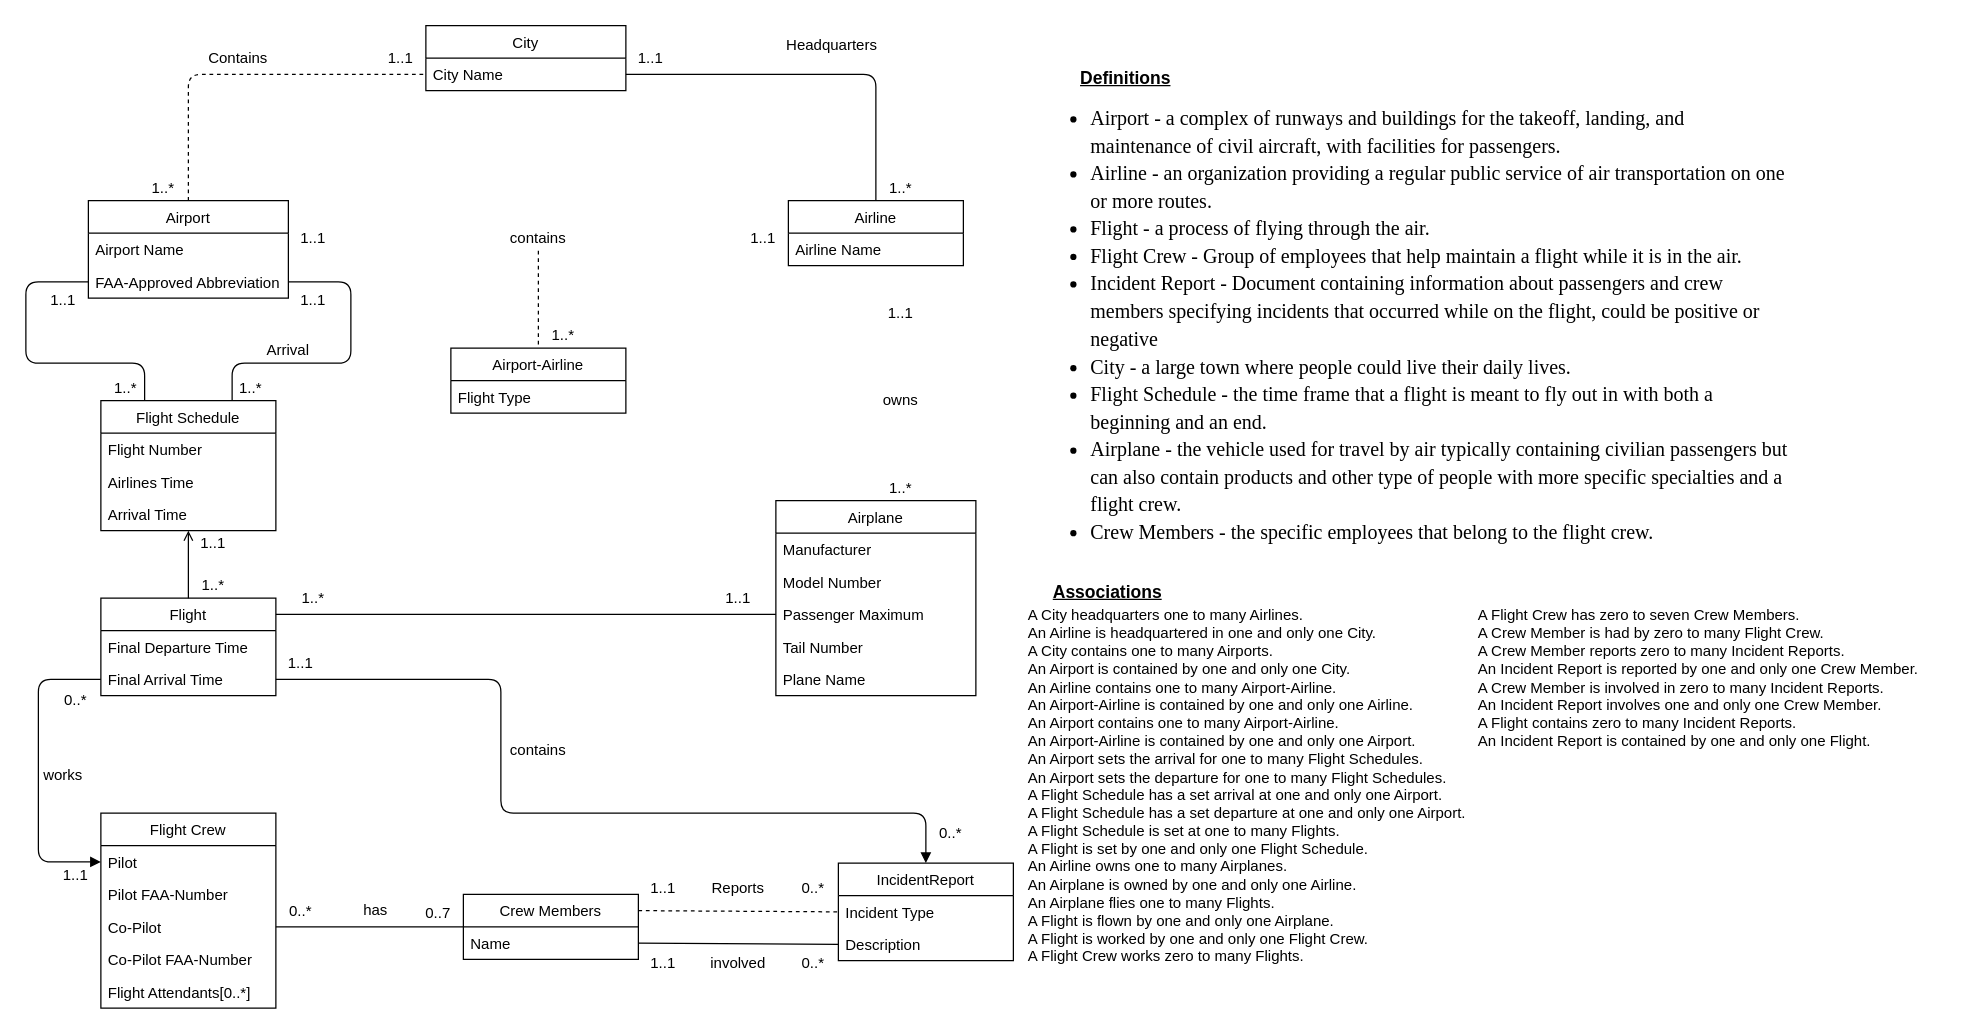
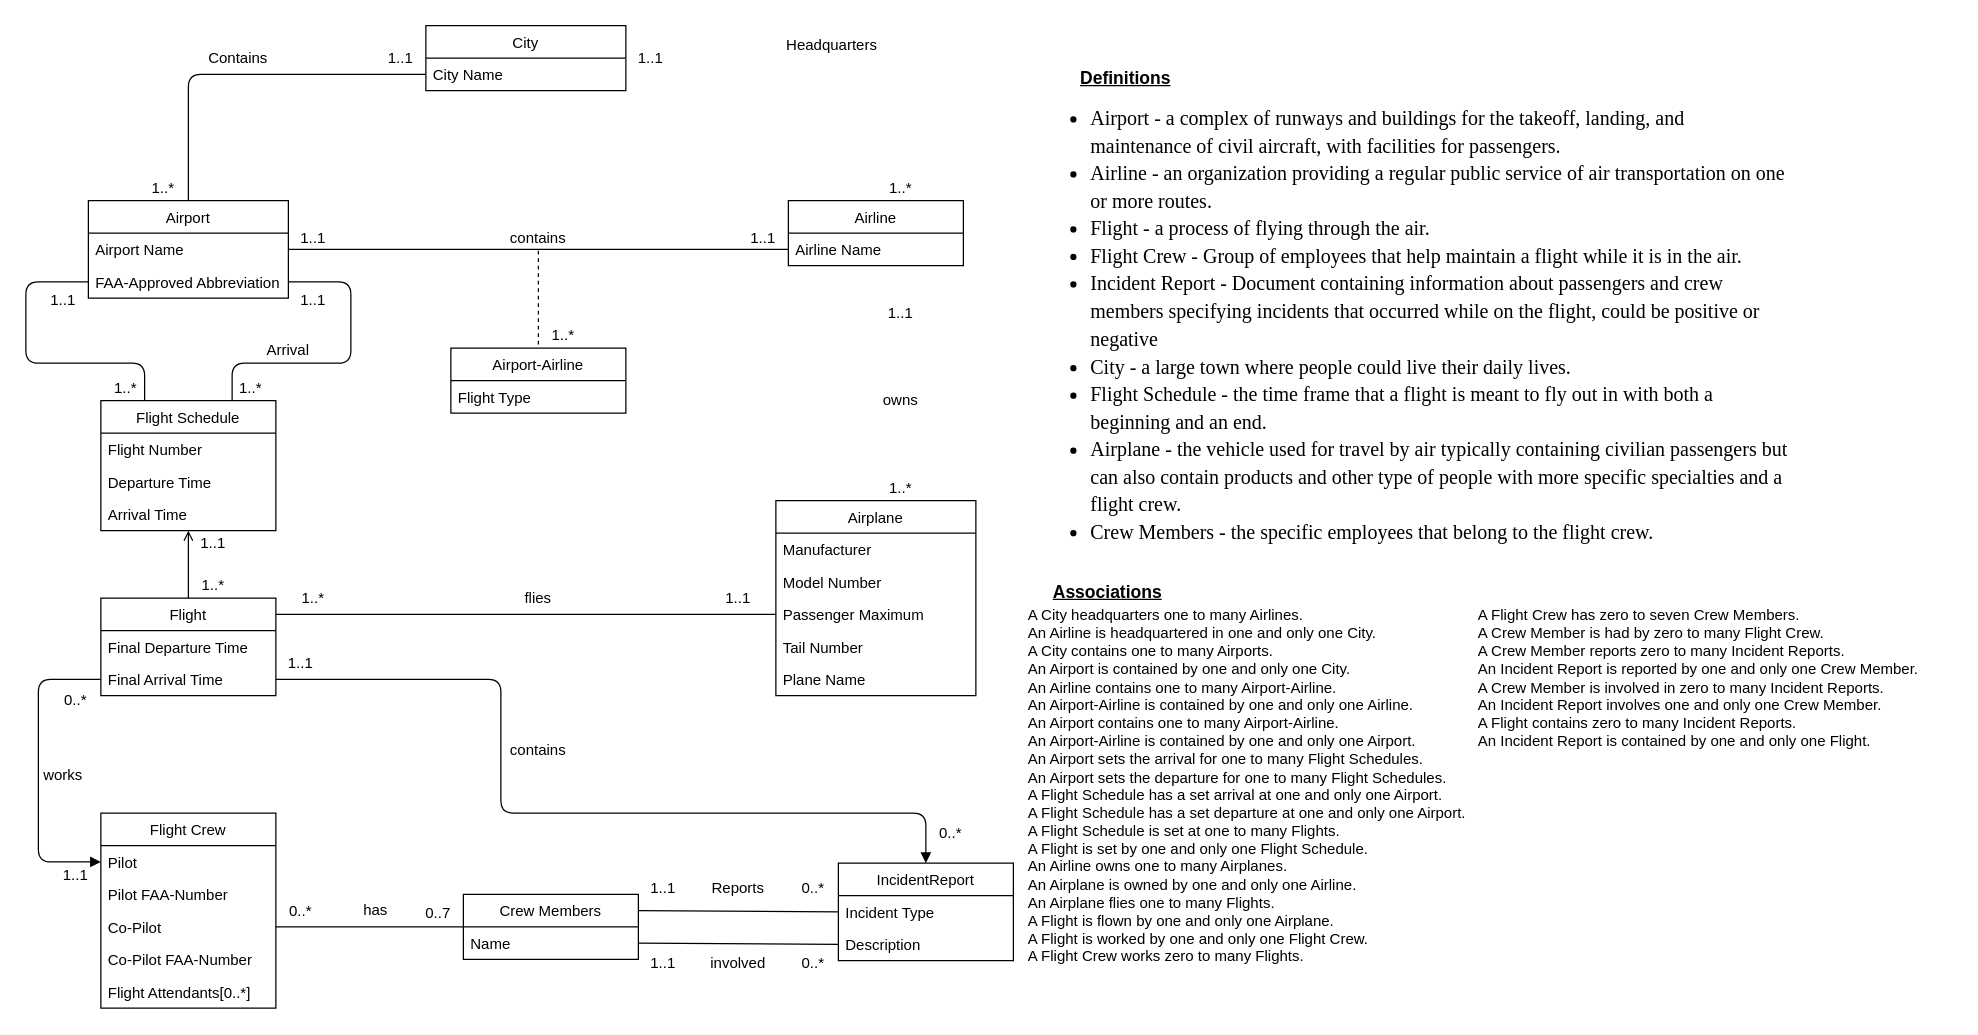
- <mxCell id="56" value="" style="endArrow=none;html=1;entryX=0;entryY=0.5;entryDx=0;entryDy=0;exitX=0.5;exitY=0;exitDx=0;exitDy=0;edgeStyle=orthogonalEdgeStyle;dashed=1;" edge="1" parent="1" source="26" target="53"><mxGeometry width="50" height="50" relative="1" as="geometry"><mxPoint x="410" y="250" as="sourcePoint" /><mxPoint x="460" y="200" as="targetPoint" /></mxGeometry></mxCell>
+ <mxCell id="56" value="" style="endArrow=none;html=1;entryX=0;entryY=0.5;entryDx=0;entryDy=0;exitX=0.5;exitY=0;exitDx=0;exitDy=0;edgeStyle=orthogonalEdgeStyle;" edge="1" parent="1" source="26" target="53"><mxGeometry width="50" height="50" relative="1" as="geometry"><mxPoint x="410" y="250" as="sourcePoint" /><mxPoint x="460" y="200" as="targetPoint" /></mxGeometry></mxCell>
- <mxCell id="55" value="" style="endArrow=none;html=1;exitX=0.5;exitY=0;exitDx=0;exitDy=0;entryX=1;entryY=0.5;entryDx=0;entryDy=0;edgeStyle=orthogonalEdgeStyle;" edge="1" parent="1" source="64" target="53"><mxGeometry width="50" height="50" relative="1" as="geometry"><mxPoint x="410" y="250" as="sourcePoint" /><mxPoint x="460" y="200" as="targetPoint" /></mxGeometry></mxCell>
+ <mxCell id="61" value="" style="endArrow=none;html=1;exitX=1;exitY=0.5;exitDx=0;exitDy=0;entryX=0;entryY=0.5;entryDx=0;entryDy=0;" edge="1" parent="1" source="27" target="65"><mxGeometry width="50" height="50" relative="1" as="geometry"><mxPoint x="410" y="250" as="sourcePoint" /><mxPoint x="460" y="200" as="targetPoint" /></mxGeometry></mxCell>
- <mxCell id="79" value="Airlines Time" style="text;strokeColor=none;fillColor=none;align=left;verticalAlign=top;spacingLeft=4;spacingRight=4;overflow=hidden;rotatable=0;points=[[0,0.5],[1,0.5]];portConstraint=eastwest;" vertex="1" parent="77"><mxGeometry y="52" width="140" height="26" as="geometry" /></mxCell>
+ <mxCell id="79" value="Departure Time" style="text;strokeColor=none;fillColor=none;align=left;verticalAlign=top;spacingLeft=4;spacingRight=4;overflow=hidden;rotatable=0;points=[[0,0.5],[1,0.5]];portConstraint=eastwest;" vertex="1" parent="77"><mxGeometry y="52" width="140" height="26" as="geometry" /></mxCell>
+ <mxCell id="15" value="flies" style="text;html=1;strokeColor=none;fillColor=none;align=center;verticalAlign=middle;whiteSpace=wrap;rounded=0;" parent="1" vertex="1"><mxGeometry x="410" y="468" width="40" height="20" as="geometry" /></mxCell>
- <mxCell id="70" value="" style="endArrow=none;html=1;entryX=0;entryY=0.5;entryDx=0;entryDy=0;exitX=1;exitY=0.25;exitDx=0;exitDy=0;dashed=1;" edge="1" parent="1" source="46" target="49"><mxGeometry width="50" height="50" relative="1" as="geometry"><mxPoint x="410" y="650" as="sourcePoint" /><mxPoint x="460" y="600" as="targetPoint" /></mxGeometry></mxCell>
+ <mxCell id="70" value="" style="endArrow=none;html=1;entryX=0;entryY=0.5;entryDx=0;entryDy=0;exitX=1;exitY=0.25;exitDx=0;exitDy=0;" edge="1" parent="1" source="46" target="49"><mxGeometry width="50" height="50" relative="1" as="geometry"><mxPoint x="410" y="650" as="sourcePoint" /><mxPoint x="460" y="600" as="targetPoint" /></mxGeometry></mxCell>
